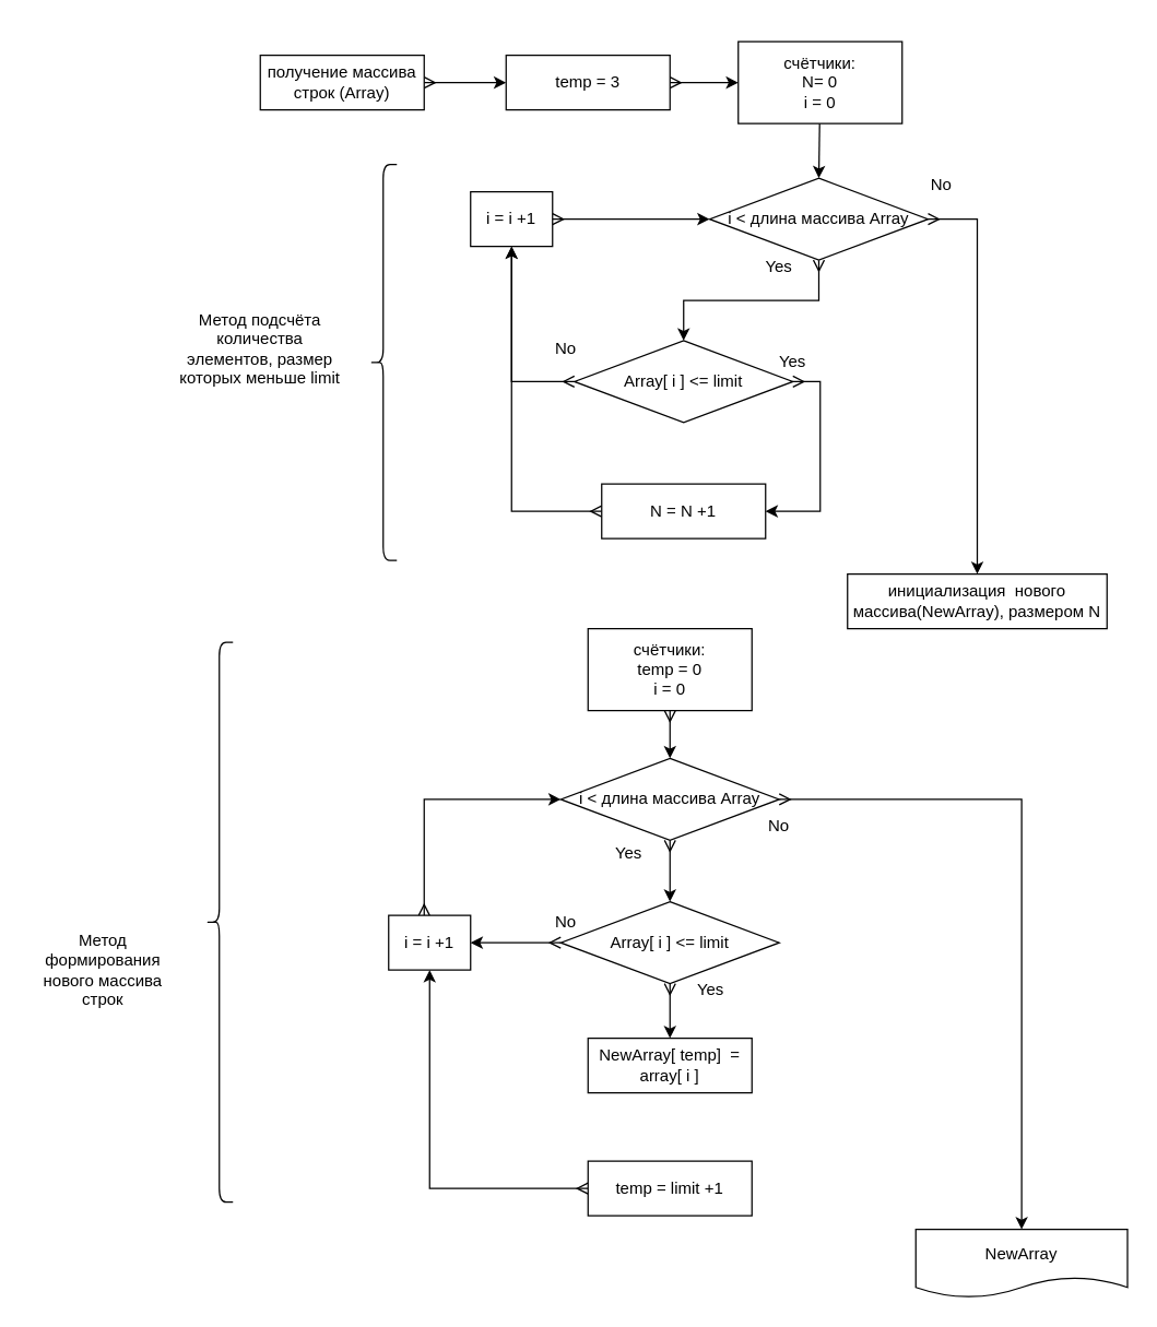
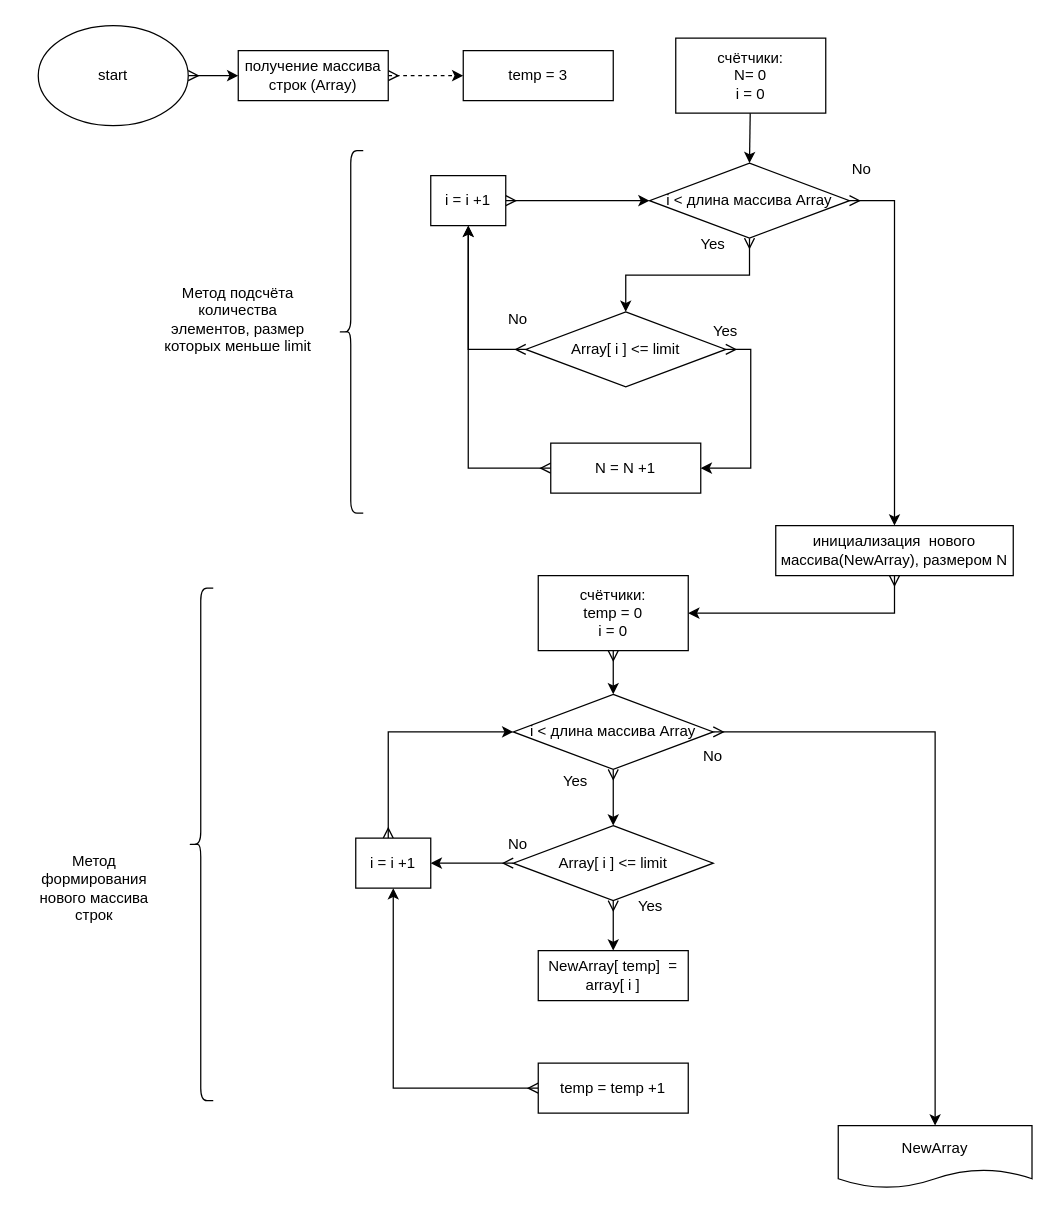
+ <mxCell id="45" value="start" style="ellipse;whiteSpace=wrap;html=1;" vertex="1" parent="1"><mxGeometry x="30" y="20" width="120" height="80" as="geometry" /></mxCell>
+ <mxCell id="44" style="edgeStyle=orthogonalEdgeStyle;rounded=0;orthogonalLoop=1;jettySize=auto;html=1;exitX=1;exitY=0.5;exitDx=0;exitDy=0;entryX=0;entryY=0.5;entryDx=0;entryDy=0;startArrow=ERmany;startFill=0;" edge="1" parent="1" source="45" target="3"><mxGeometry relative="1" as="geometry" /></mxCell>
- <mxCell id="2" value="" style="edgeStyle=orthogonalEdgeStyle;rounded=0;orthogonalLoop=1;jettySize=auto;html=1;startArrow=ERmany;startFill=0;" edge="1" parent="1" source="3" target="43"><mxGeometry relative="1" as="geometry" /></mxCell>
+ <mxCell id="2" value="" style="edgeStyle=orthogonalEdgeStyle;rounded=0;orthogonalLoop=1;jettySize=auto;html=1;startArrow=ERmany;startFill=0;dashed=1;" edge="1" parent="1" source="3" target="43"><mxGeometry relative="1" as="geometry" /></mxCell>
- <mxCell id="42" value="" style="edgeStyle=orthogonalEdgeStyle;rounded=0;orthogonalLoop=1;jettySize=auto;html=1;startArrow=ERmany;startFill=0;" edge="1" parent="1" source="43" target="26"><mxGeometry relative="1" as="geometry" /></mxCell>
+ <mxCell id="4" style="edgeStyle=orthogonalEdgeStyle;rounded=0;orthogonalLoop=1;jettySize=auto;html=1;entryX=1;entryY=0.5;entryDx=0;entryDy=0;startArrow=ERmany;startFill=0;" edge="1" parent="1" source="5" target="7"><mxGeometry relative="1" as="geometry"><Array as="points"><mxPoint x="715" y="490" /></Array></mxGeometry></mxCell>
- <mxCell id="16" value="temp = limit +1" style="rounded=0;whiteSpace=wrap;html=1;" parent="1" vertex="1"><mxGeometry x="430" y="850" width="120" height="40" as="geometry" /></mxCell>
+ <mxCell id="16" value="temp = temp +1" style="rounded=0;whiteSpace=wrap;html=1;" parent="1" vertex="1"><mxGeometry x="430" y="850" width="120" height="40" as="geometry" /></mxCell>
